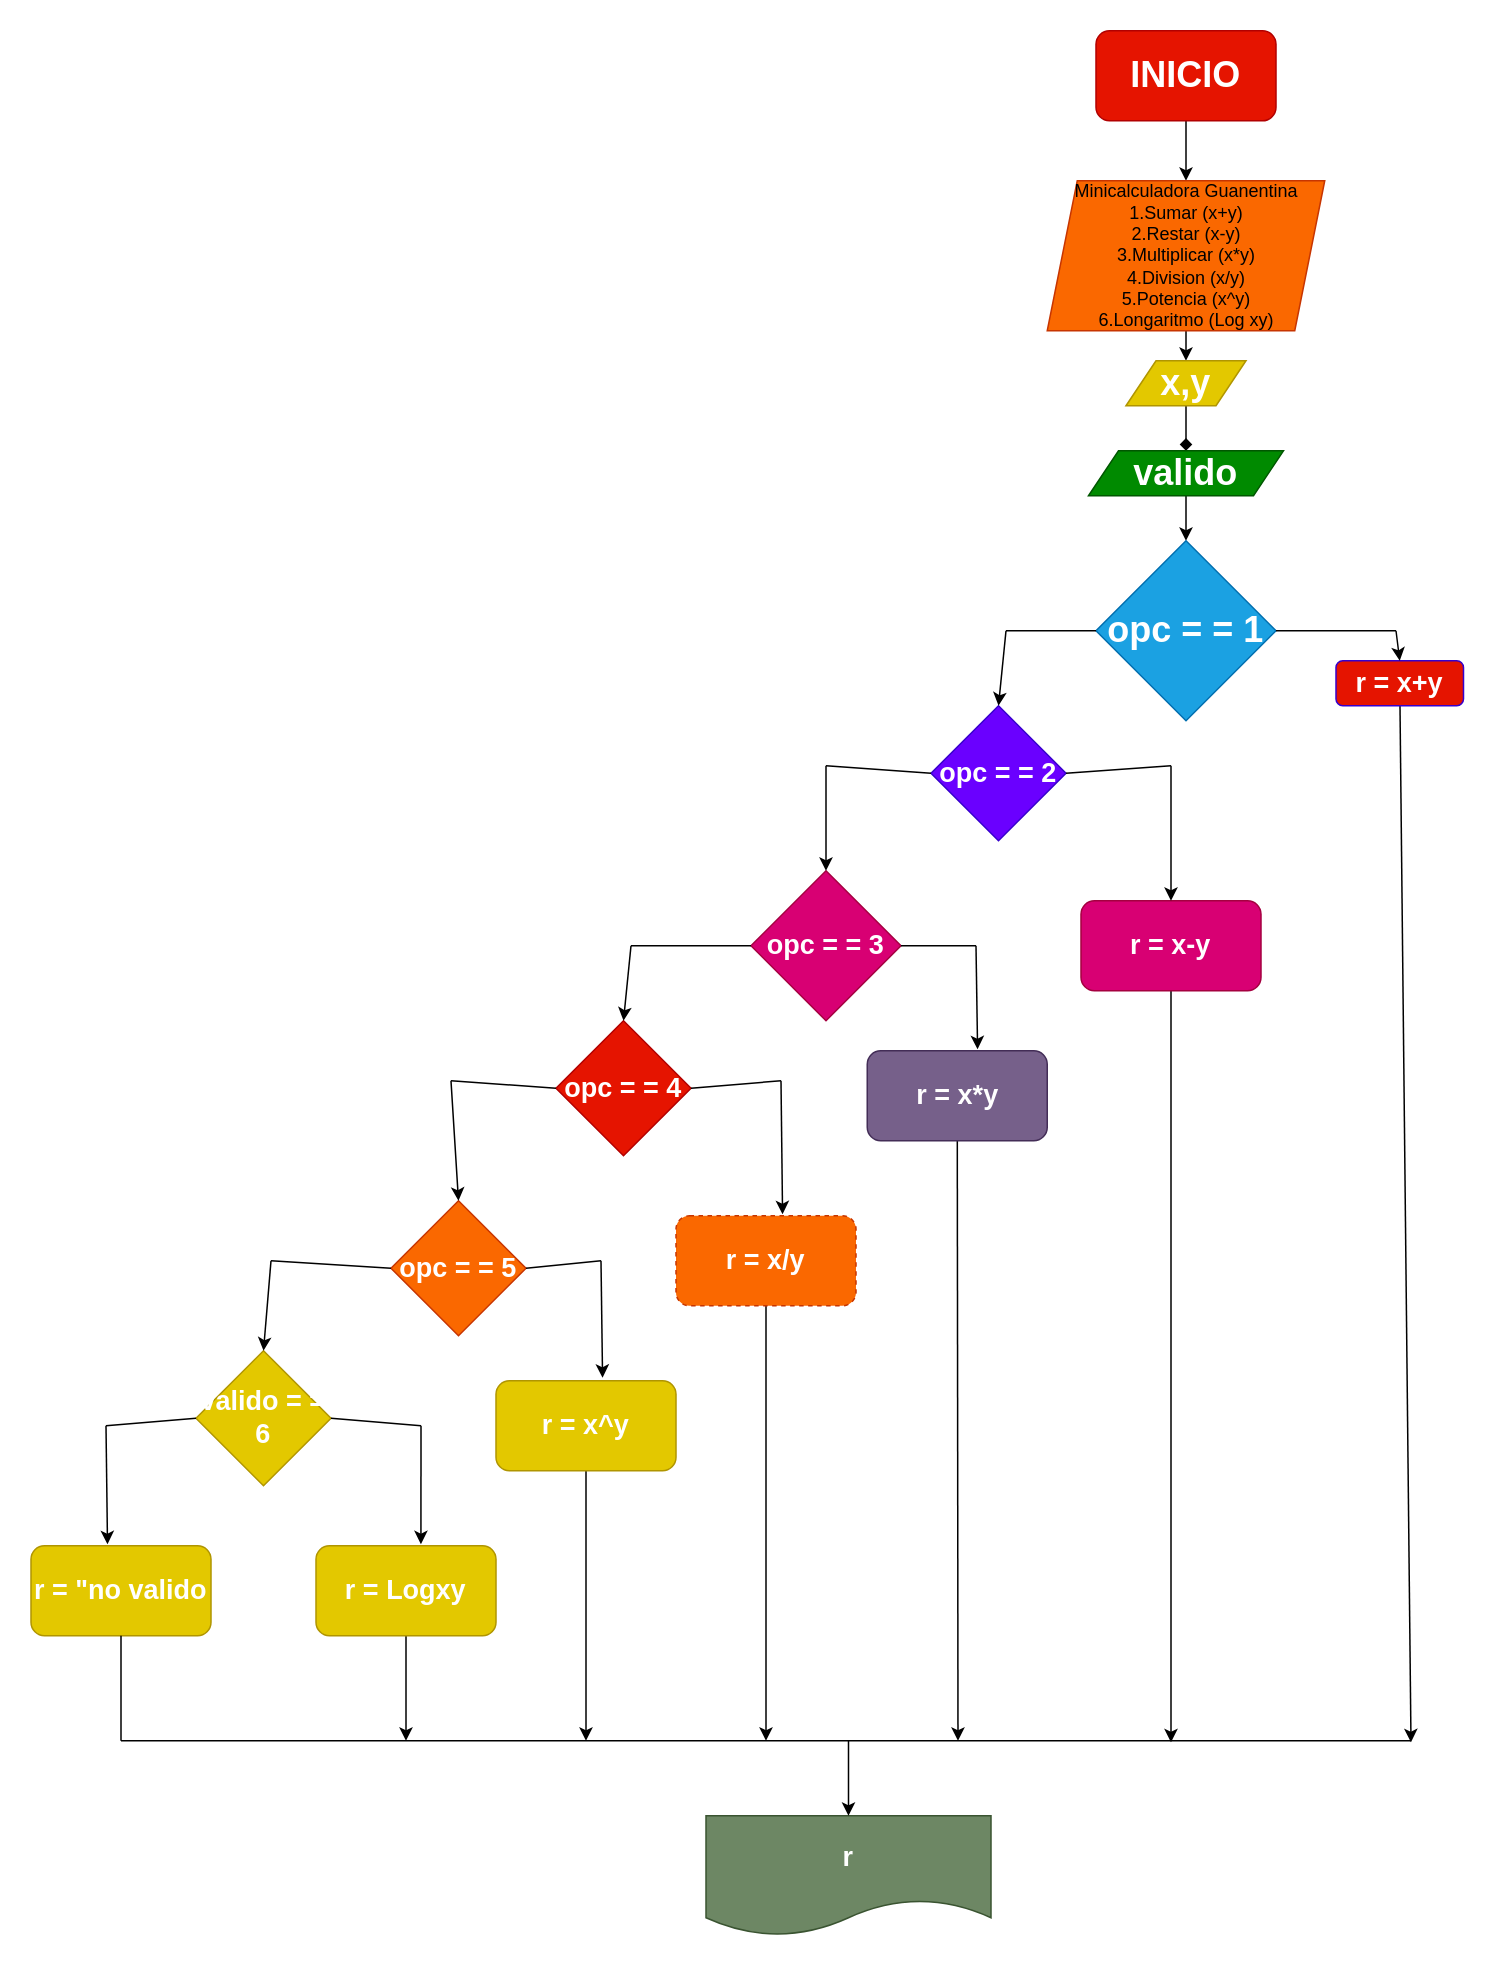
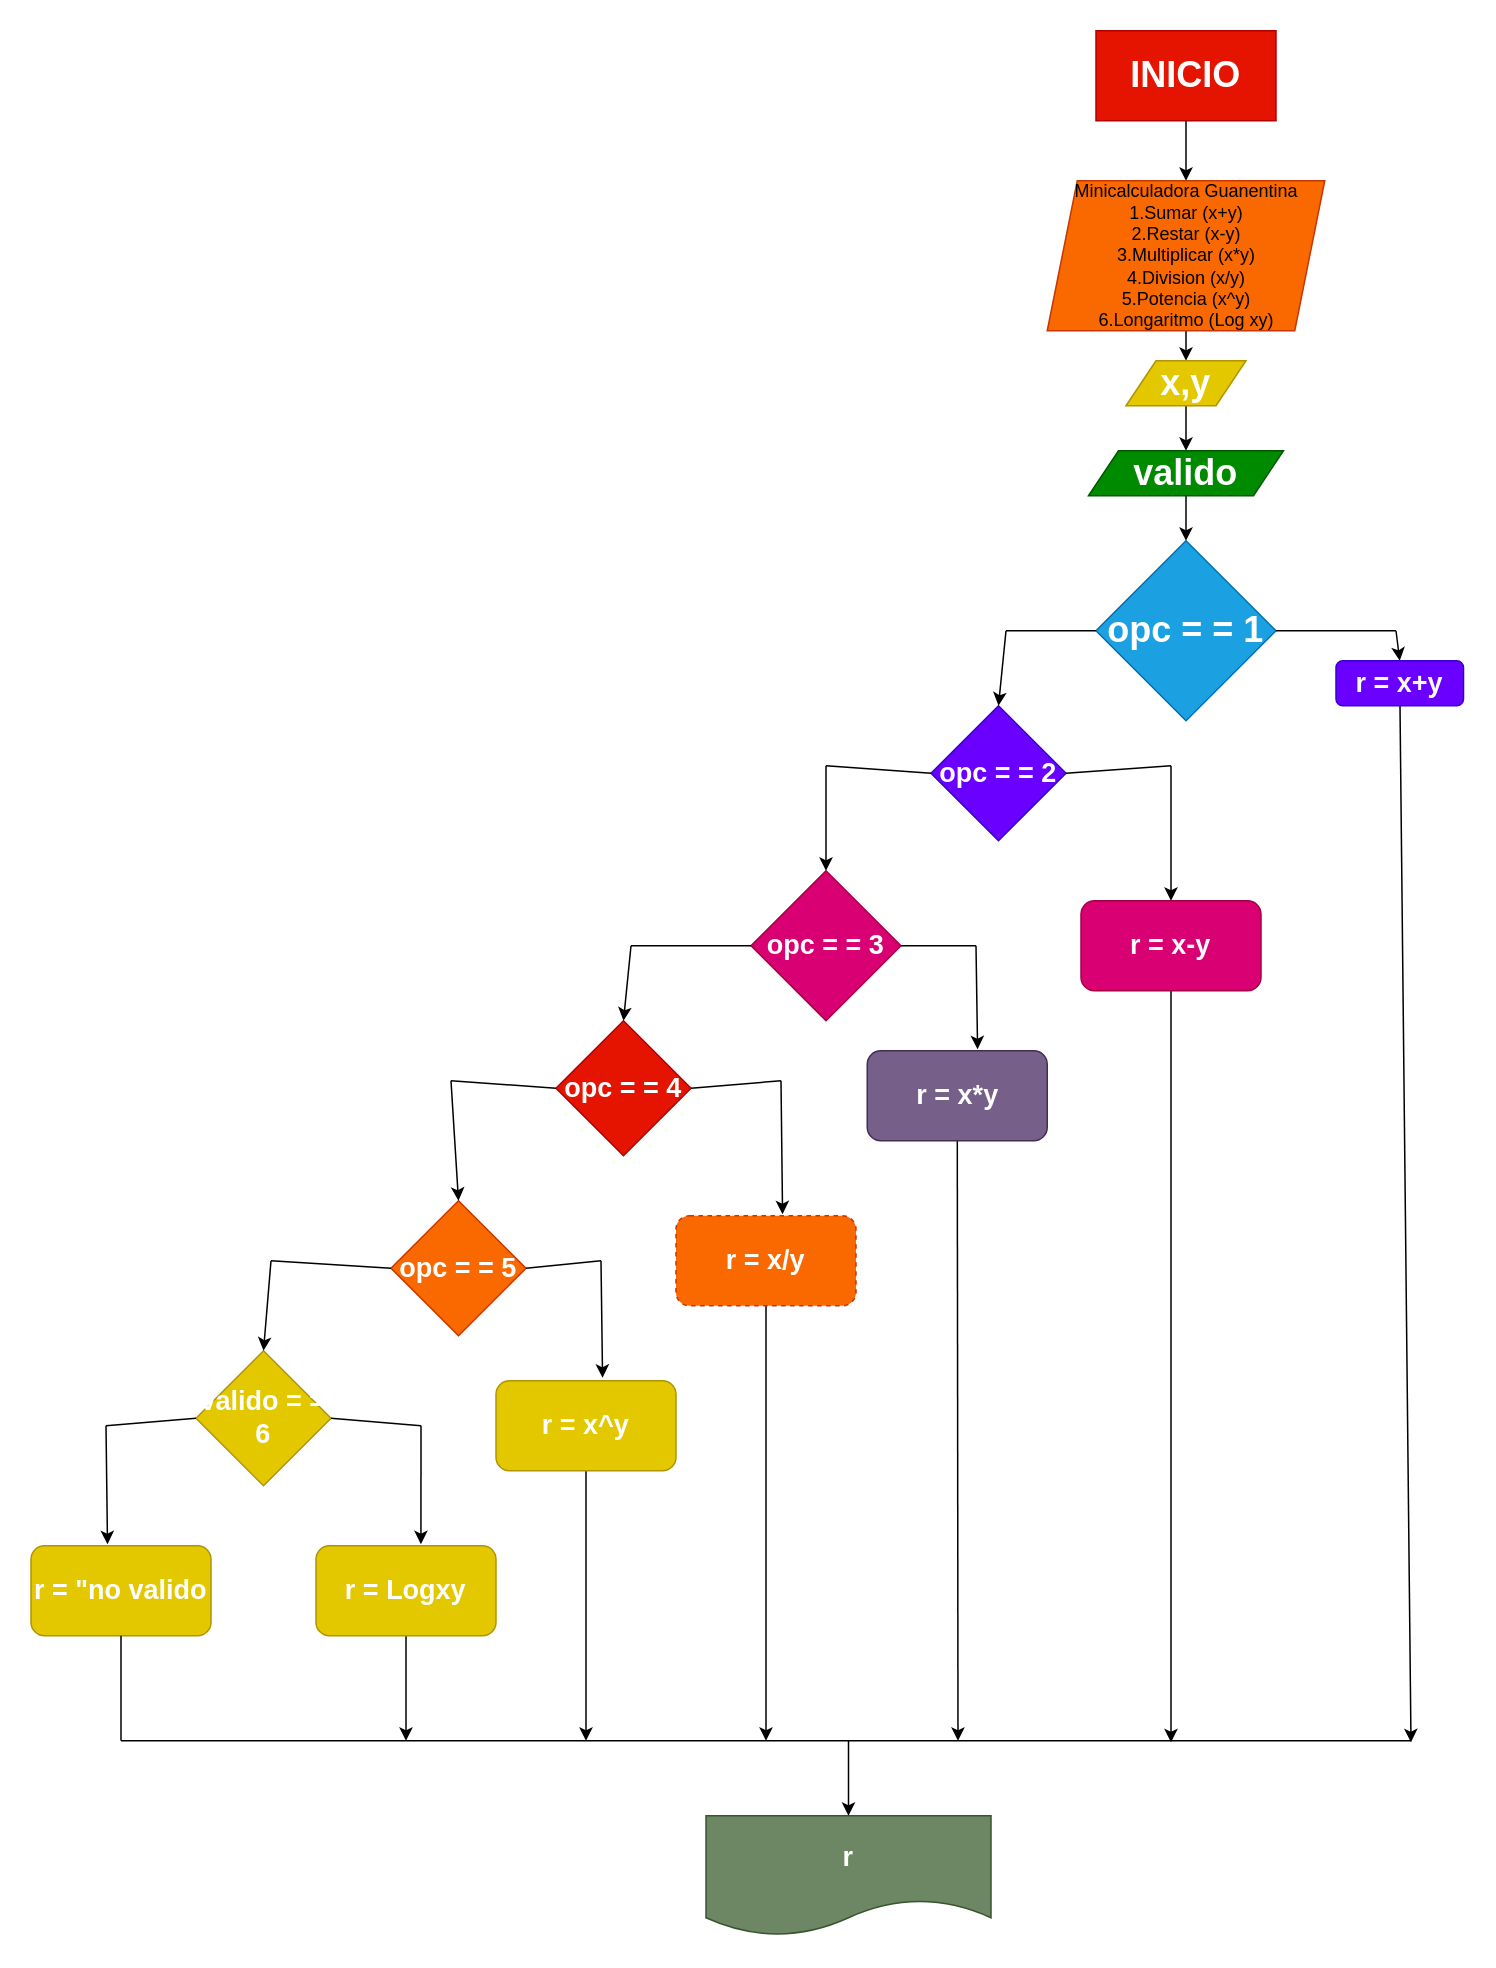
- <mxCell id="3" value="&lt;h1&gt;INICIO&lt;/h1&gt;" style="rounded=1;whiteSpace=wrap;html=1;fillColor=#e51400;strokeColor=#B20000;fontColor=#ffffff;" parent="1" vertex="1"><mxGeometry x="730" y="20" width="120" height="60" as="geometry" /></mxCell>
+ <mxCell id="3" value="&lt;h1&gt;INICIO&lt;/h1&gt;" style="whiteSpace=wrap;html=1;fillColor=#e51400;strokeColor=#B20000;fontColor=#ffffff;rounded=0;" parent="1" vertex="1"><mxGeometry x="730" y="20" width="120" height="60" as="geometry" /></mxCell>
- <mxCell id="6" style="edgeStyle=none;html=1;endArrow=diamond;" parent="1" source="7" target="9" edge="1"><mxGeometry relative="1" as="geometry" /></mxCell>
+ <mxCell id="6" style="edgeStyle=none;html=1;" parent="1" source="7" target="9" edge="1"><mxGeometry relative="1" as="geometry" /></mxCell>
- <mxCell id="12" value="&lt;h2&gt;r = x+y&lt;/h2&gt;" style="rounded=1;whiteSpace=wrap;html=1;fillColor=#e51400;fontColor=#ffffff;strokeColor=#3700CC;" parent="1" vertex="1"><mxGeometry x="890" y="440" width="85" height="30" as="geometry" /></mxCell>
+ <mxCell id="12" value="&lt;h2&gt;r = x+y&lt;/h2&gt;" style="rounded=1;whiteSpace=wrap;html=1;fillColor=#6a00ff;fontColor=#ffffff;strokeColor=#3700CC;" parent="1" vertex="1"><mxGeometry x="890" y="440" width="85" height="30" as="geometry" /></mxCell>
